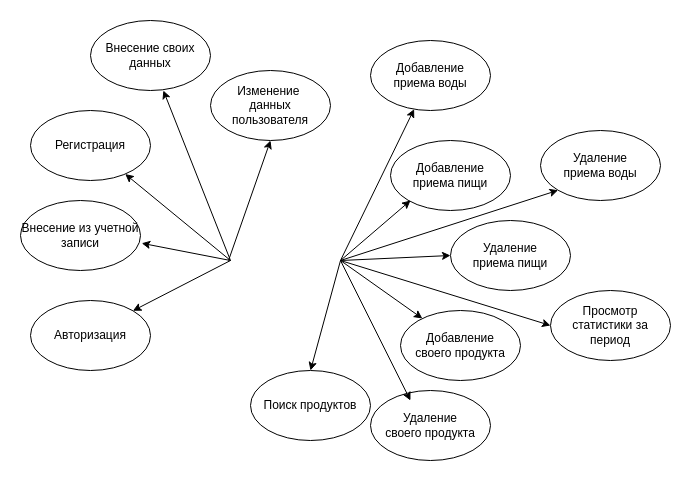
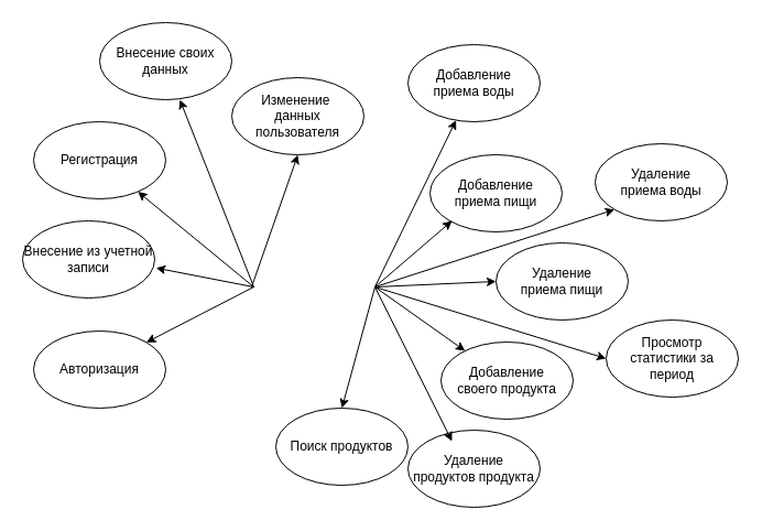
- <mxCell id="11" value="Удаление &lt;br&gt;своего продукта" style="ellipse;whiteSpace=wrap;html=1;" vertex="1" parent="1"><mxGeometry x="370" y="390" width="120" height="70" as="geometry" /></mxCell>
+ <mxCell id="11" value="Удаление &lt;br&gt;продуктов продукта" style="ellipse;whiteSpace=wrap;html=1;" vertex="1" parent="1"><mxGeometry x="370" y="390" width="120" height="70" as="geometry" /></mxCell>
